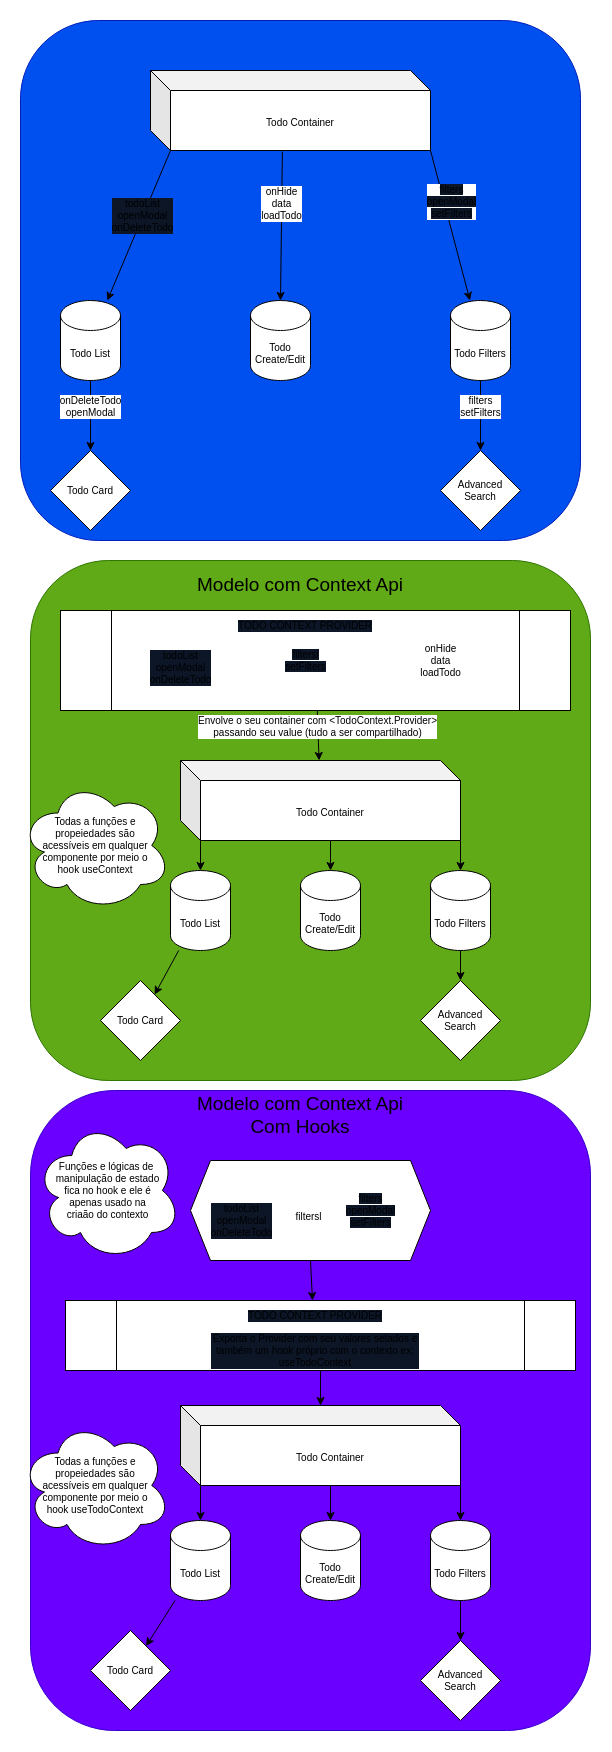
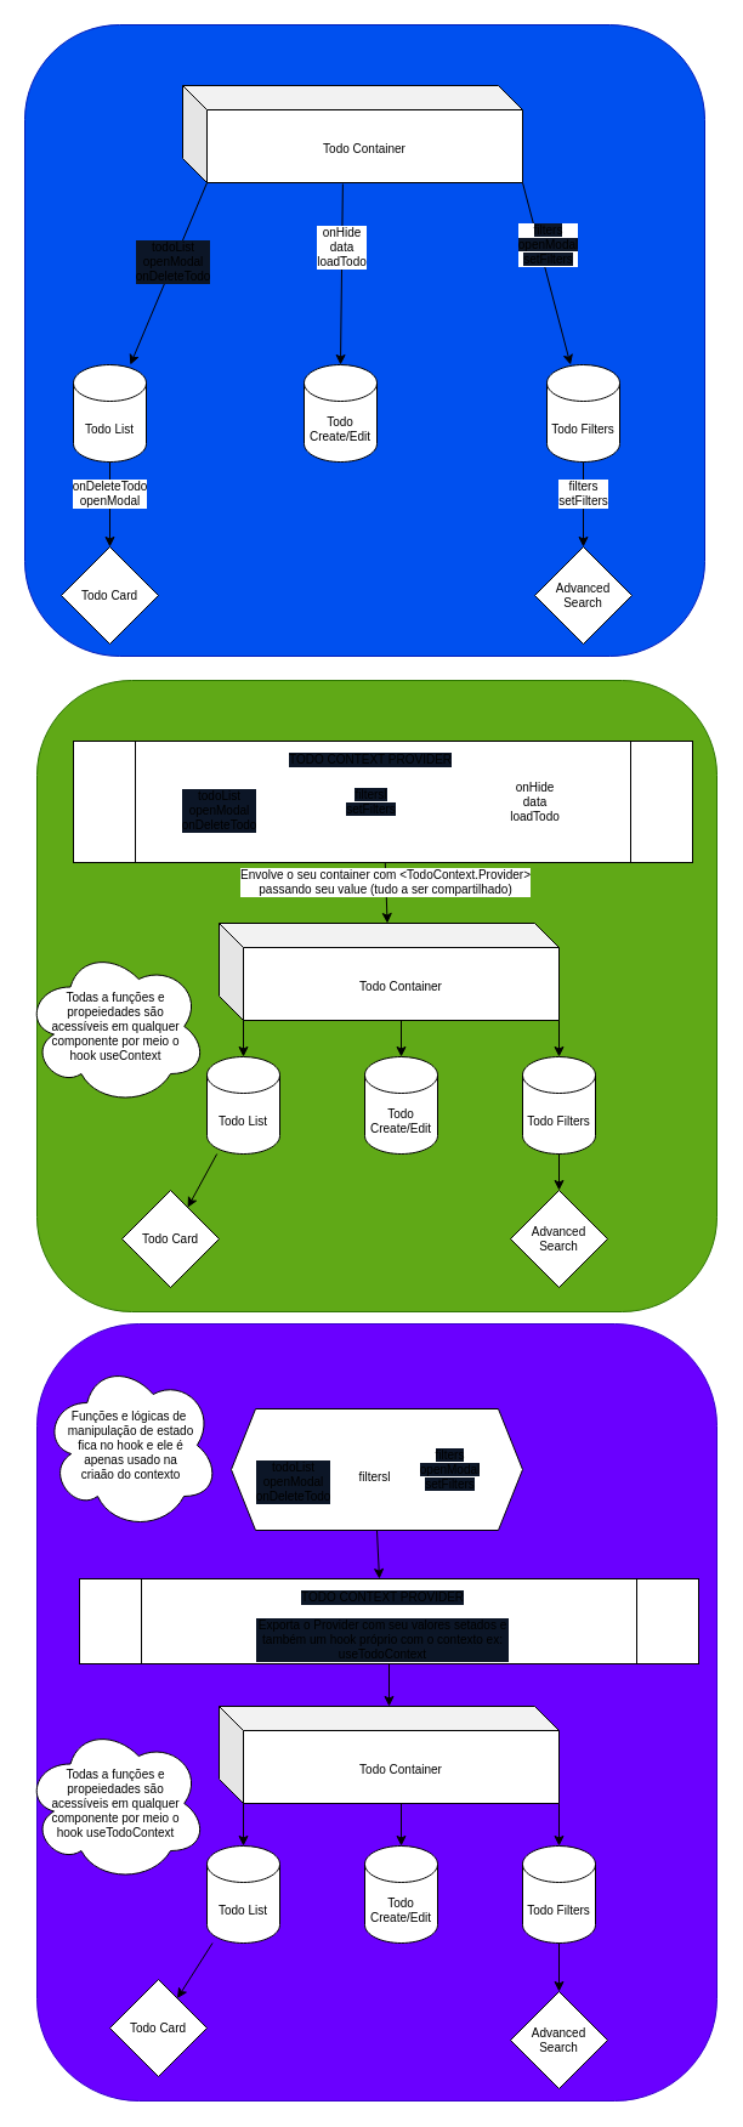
- <mxCell id="22" value="Modelo com Context Api" style="text;strokeColor=none;align=center;fillColor=none;html=1;verticalAlign=middle;whiteSpace=wrap;rounded=0;fontSize=19;" parent="20" vertex="1"><mxGeometry x="160" width="220" height="30" as="geometry" /></mxCell>
- <mxCell id="44" value="Modelo com Context Api Com Hooks" style="text;strokeColor=none;align=center;fillColor=none;html=1;verticalAlign=middle;whiteSpace=wrap;rounded=0;fontSize=19;" parent="42" vertex="1"><mxGeometry x="160" width="220" height="30" as="geometry" /></mxCell>
